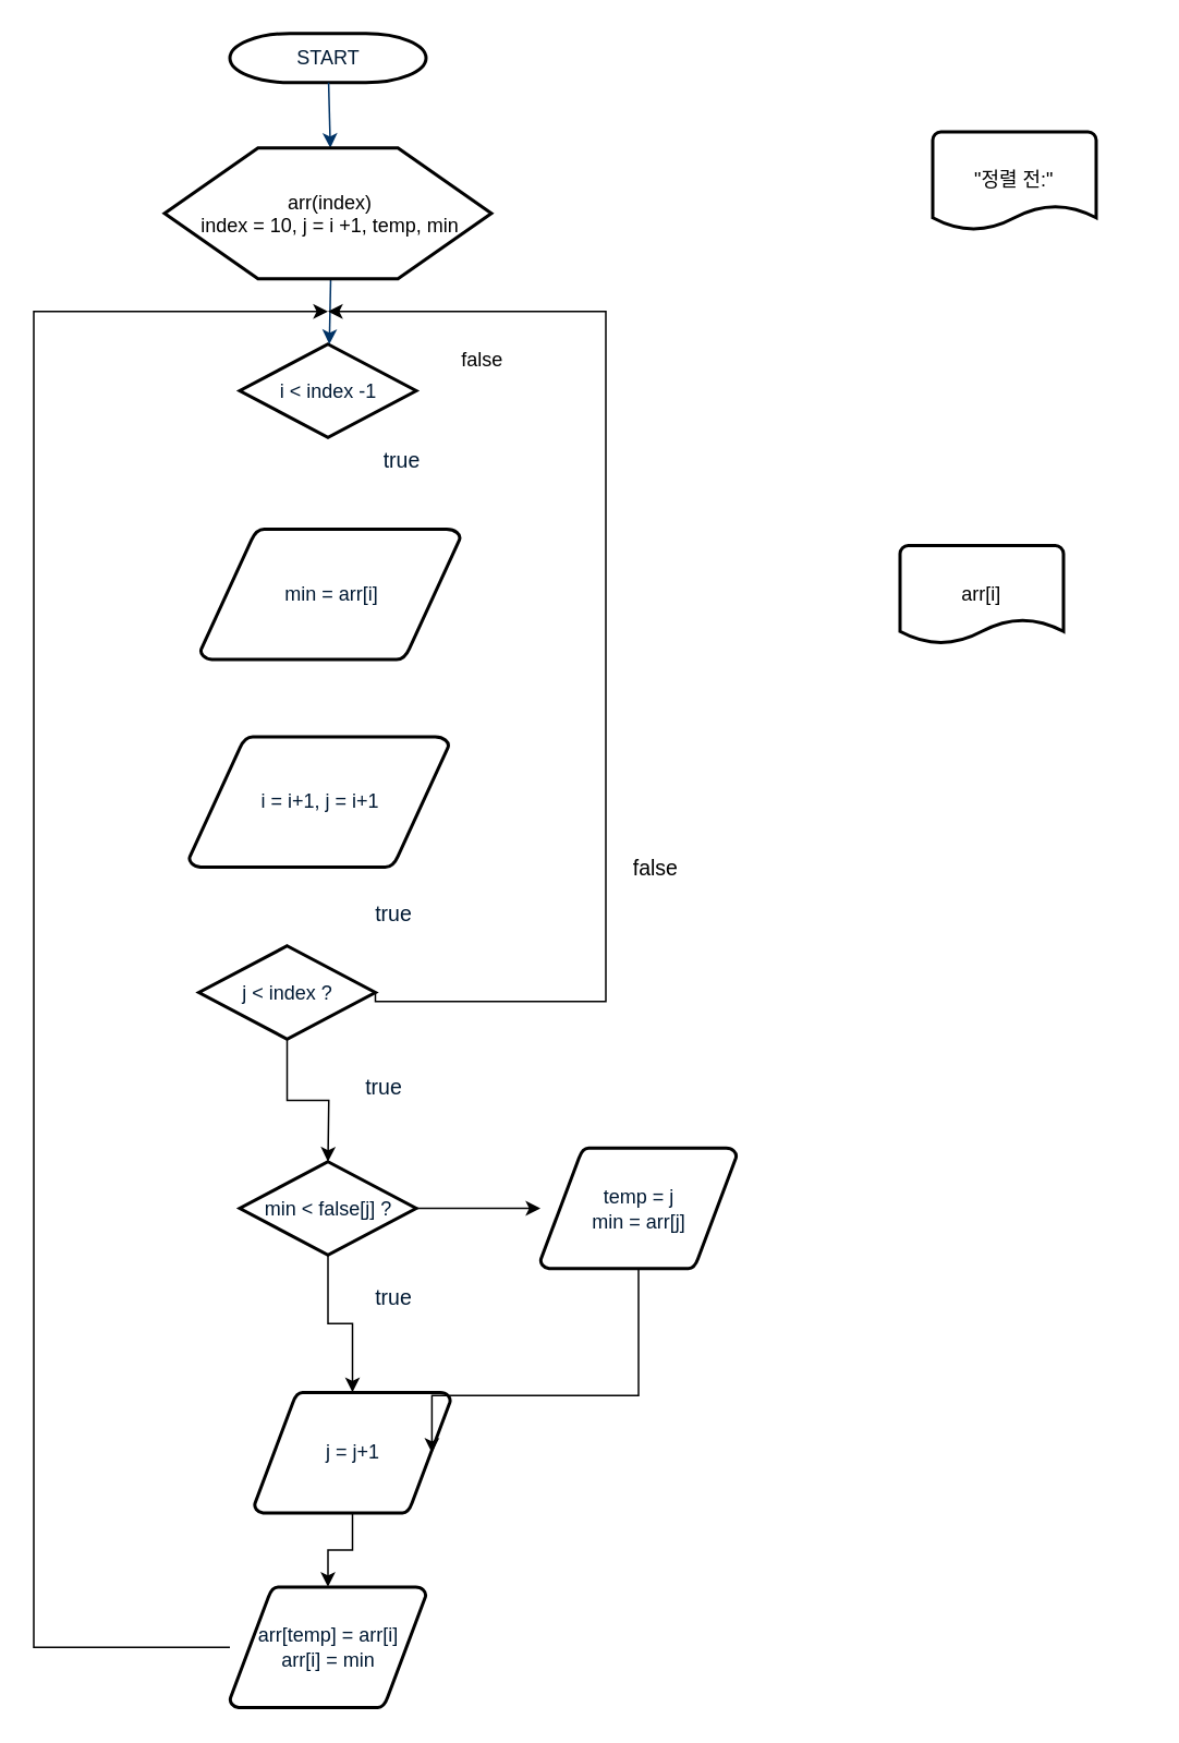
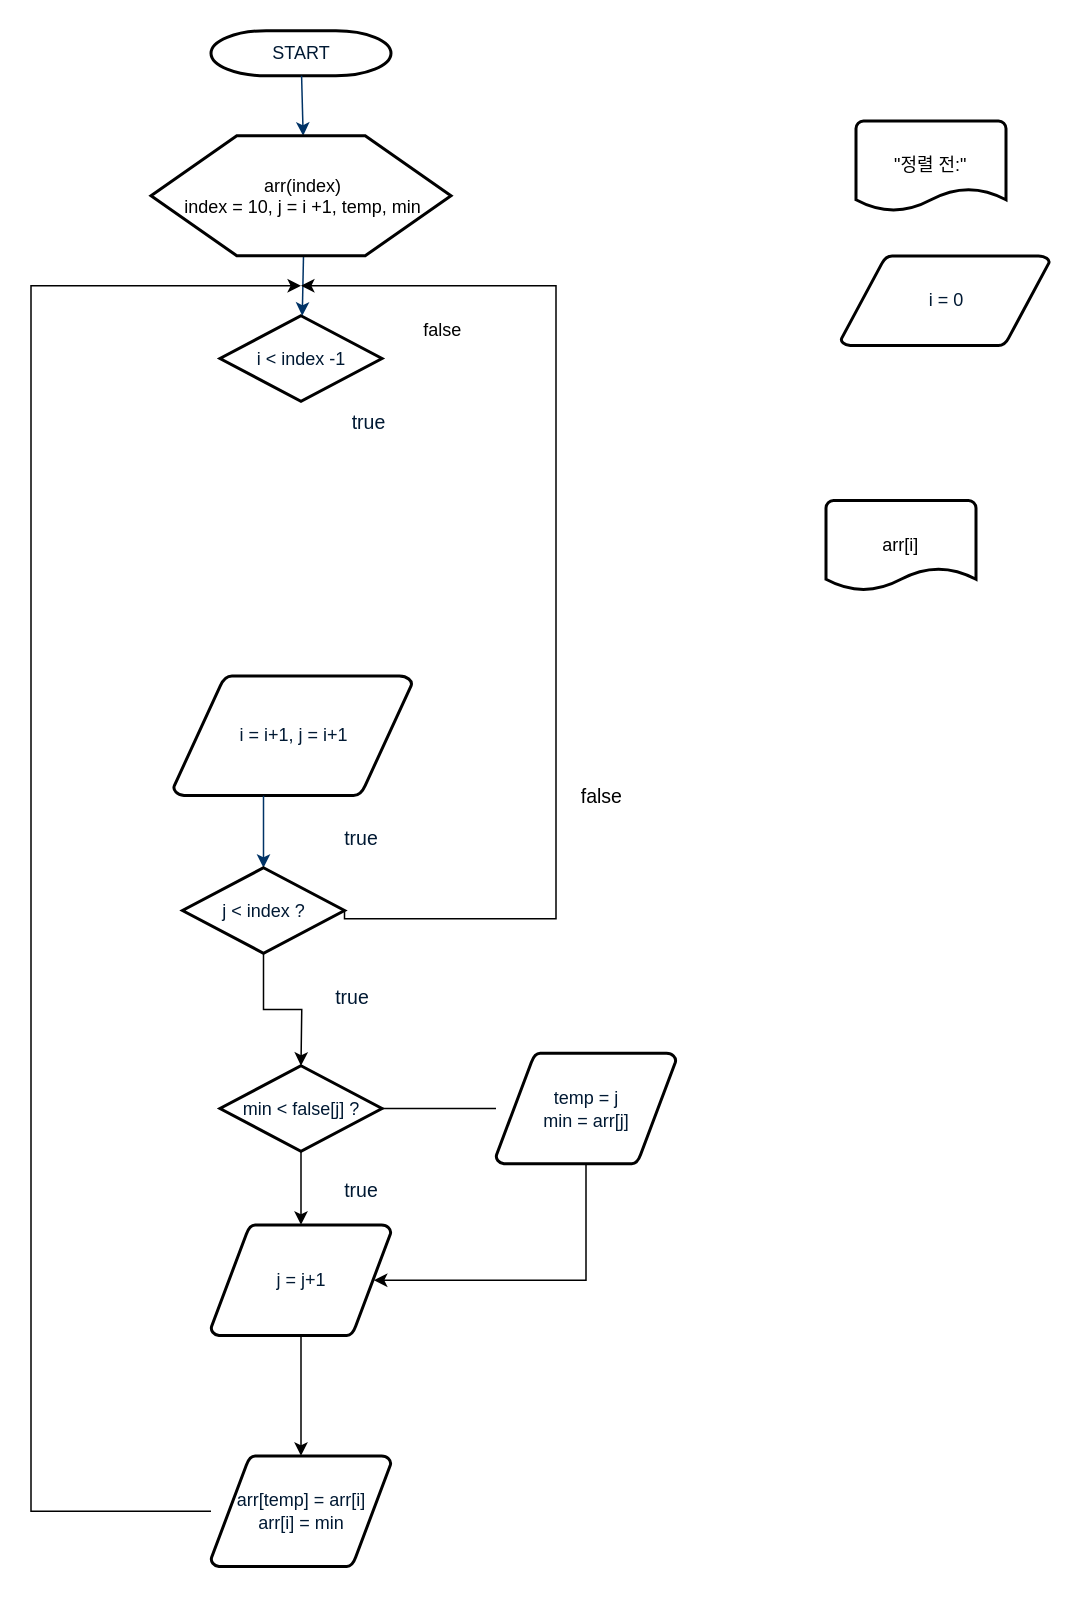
+ <mxCell id="30" value="i = 0" style="shape=mxgraph.flowchart.data;fillColor=#FFFFFF;strokeColor=#000000;strokeWidth=2;gradientColor=none;gradientDirection=north;fontColor=#001933;fontStyle=0;html=1;" vertex="1" parent="1"><mxGeometry x="560" y="170" width="139" height="60" as="geometry" /></mxCell>
- <mxCell id="3" value="min = arr[i]" style="shape=mxgraph.flowchart.data;fillColor=#FFFFFF;strokeColor=#000000;strokeWidth=2;gradientColor=none;gradientDirection=north;fontColor=#001933;fontStyle=0;html=1;" parent="1" vertex="1"><mxGeometry x="122" y="323" width="159" height="80" as="geometry" /></mxCell>
+ <mxCell id="9" value="" style="edgeStyle=elbowEdgeStyle;elbow=horizontal;entryX=0.5;entryY=0;entryPerimeter=0;fontColor=#001933;fontStyle=1;strokeColor=#003366;strokeWidth=1;html=1;entryDx=0;entryDy=0;" parent="1" source="7" target="14" edge="1"><mxGeometry width="100" height="100" as="geometry"><mxPoint y="60" as="sourcePoint" x="-120" /><mxPoint x="-20" as="targetPoint" y="-40" /></mxGeometry></mxCell>
- <mxCell id="16" style="edgeStyle=orthogonalEdgeStyle;rounded=0;orthogonalLoop=1;jettySize=auto;html=1;" edge="1" parent="1" source="17" target="27"><mxGeometry relative="1" as="geometry" /></mxCell>
+ <mxCell id="16" style="edgeStyle=orthogonalEdgeStyle;rounded=0;orthogonalLoop=1;jettySize=auto;html=1;endArrow=none;" edge="1" parent="1" source="17" target="27"><mxGeometry relative="1" as="geometry" /></mxCell>
- <mxCell id="19" value="j = j+1" style="shape=mxgraph.flowchart.data;fillColor=#FFFFFF;strokeColor=#000000;strokeWidth=2;gradientColor=none;gradientDirection=north;fontColor=#001933;fontStyle=0;html=1;" vertex="1" parent="1"><mxGeometry x="155" y="851" width="120" height="74" as="geometry" /></mxCell>
+ <mxCell id="19" value="j = j+1" style="shape=mxgraph.flowchart.data;fillColor=#FFFFFF;strokeColor=#000000;strokeWidth=2;gradientColor=none;gradientDirection=north;fontColor=#001933;fontStyle=0;html=1;" vertex="1" parent="1"><mxGeometry x="140" y="816" width="120" height="74" as="geometry" /></mxCell>
